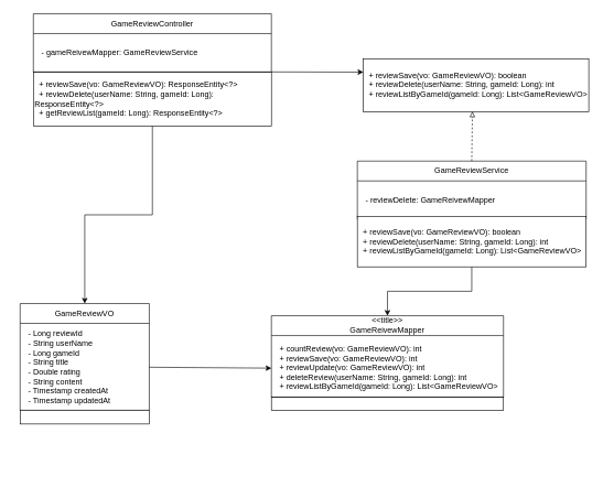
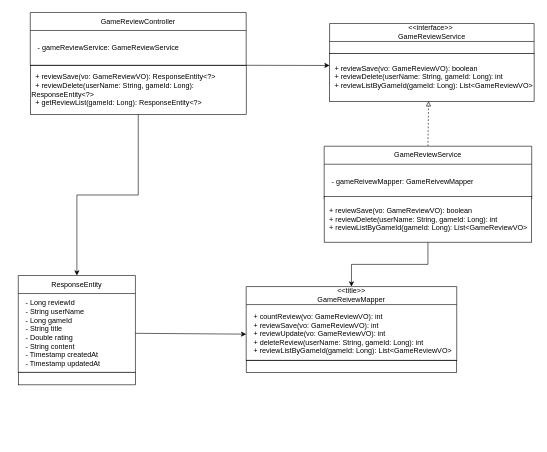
+ <mxCell id="6" value="&amp;lt;&amp;lt;interface&amp;gt;&amp;gt;&amp;nbsp;&lt;div&gt;GameReviewService&lt;/div&gt;" style="swimlane;fontStyle=0;childLayout=stackLayout;horizontal=1;startSize=30;horizontalStack=0;resizeParent=1;resizeParentMax=0;resizeLast=0;collapsible=1;marginBottom=0;whiteSpace=wrap;html=1;container=0;" vertex="1" parent="5"><mxGeometry width="341.0" height="50" as="geometry"><mxRectangle x="100" y="80" width="140" height="30" as="alternateBounds" /></mxGeometry></mxCell>
- <mxCell id="17" value="&amp;nbsp; - gameReivewMapper: GameReviewService" style="text;strokeColor=none;fillColor=none;align=left;verticalAlign=middle;spacingLeft=4;spacingRight=4;overflow=hidden;points=[[0,0.5],[1,0.5]];portConstraint=eastwest;rotatable=0;whiteSpace=wrap;html=1;container=0;" vertex="1" parent="14"><mxGeometry y="30" width="360" height="58.06" as="geometry" /></mxCell>
+ <mxCell id="17" value="&amp;nbsp; - gameReviewService: GameReviewService" style="text;strokeColor=none;fillColor=none;align=left;verticalAlign=middle;spacingLeft=4;spacingRight=4;overflow=hidden;points=[[0,0.5],[1,0.5]];portConstraint=eastwest;rotatable=0;whiteSpace=wrap;html=1;container=0;" vertex="1" parent="14"><mxGeometry y="30" width="360" height="58.06" as="geometry" /></mxCell>
- <mxCell id="22" value="&amp;nbsp; - reviewDelete: GameReivewMapper" style="text;strokeColor=none;fillColor=none;align=left;verticalAlign=middle;spacingLeft=4;spacingRight=4;overflow=hidden;points=[[0,0.5],[1,0.5]];portConstraint=eastwest;rotatable=0;whiteSpace=wrap;html=1;container=0;" vertex="1" parent="19"><mxGeometry y="30" width="346.0" height="58.065" as="geometry" /></mxCell>
+ <mxCell id="22" value="&amp;nbsp; - gameReivewMapper: GameReivewMapper" style="text;strokeColor=none;fillColor=none;align=left;verticalAlign=middle;spacingLeft=4;spacingRight=4;overflow=hidden;points=[[0,0.5],[1,0.5]];portConstraint=eastwest;rotatable=0;whiteSpace=wrap;html=1;container=0;" vertex="1" parent="19"><mxGeometry y="30" width="346.0" height="58.065" as="geometry" /></mxCell>
- <mxCell id="11" value="GameReviewVO" style="swimlane;fontStyle=0;childLayout=stackLayout;horizontal=1;startSize=30;horizontalStack=0;resizeParent=1;resizeParentMax=0;resizeLast=0;collapsible=1;marginBottom=0;whiteSpace=wrap;html=1;container=0;" vertex="1" parent="10"><mxGeometry x="10" y="-1.42" width="195.31" height="161.42" as="geometry"><mxRectangle x="100" y="80" width="140" height="30" as="alternateBounds" /></mxGeometry></mxCell>
+ <mxCell id="11" value="ResponseEntity" style="swimlane;fontStyle=0;childLayout=stackLayout;horizontal=1;startSize=30;horizontalStack=0;resizeParent=1;resizeParentMax=0;resizeLast=0;collapsible=1;marginBottom=0;whiteSpace=wrap;html=1;container=0;" vertex="1" parent="10"><mxGeometry x="10" y="-1.42" width="195.31" height="161.42" as="geometry"><mxRectangle x="100" y="80" width="140" height="30" as="alternateBounds" /></mxGeometry></mxCell>
